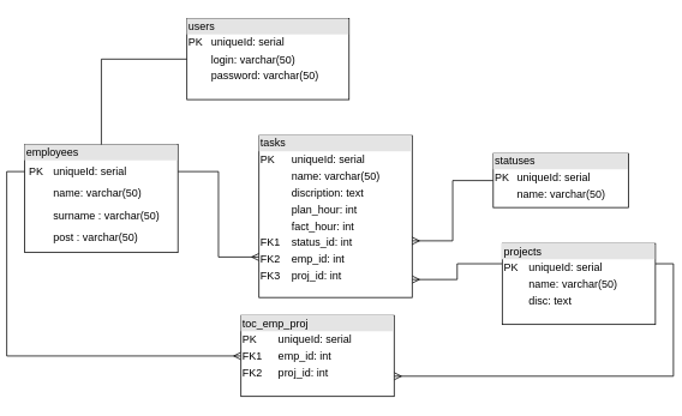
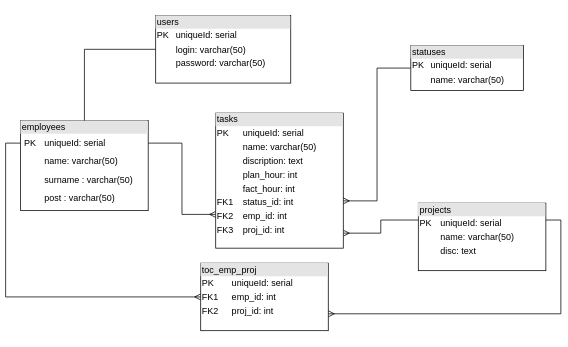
- <mxCell id="13" value="&lt;div style=&quot;box-sizing: border-box ; width: 100% ; background: #e4e4e4 ; padding: 2px&quot;&gt;statuses&lt;/div&gt;&lt;table style=&quot;width: 100% ; font-size: 1em&quot; cellpadding=&quot;2&quot; cellspacing=&quot;0&quot;&gt;&lt;tbody&gt;&lt;tr&gt;&lt;td&gt;PK&lt;/td&gt;&lt;td&gt;uniqueId: serial&lt;/td&gt;&lt;/tr&gt;&lt;tr&gt;&lt;td&gt;&lt;/td&gt;&lt;td&gt;name: varchar(50)&lt;/td&gt;&lt;/tr&gt;&lt;/tbody&gt;&lt;/table&gt;" style="verticalAlign=top;align=left;overflow=fill;html=1;" vertex="1" parent="1"><mxGeometry x="540" y="170" width="150" height="60" as="geometry" /></mxCell>
+ <mxCell id="13" value="&lt;div style=&quot;box-sizing: border-box ; width: 100% ; background: #e4e4e4 ; padding: 2px&quot;&gt;statuses&lt;/div&gt;&lt;table style=&quot;width: 100% ; font-size: 1em&quot; cellpadding=&quot;2&quot; cellspacing=&quot;0&quot;&gt;&lt;tbody&gt;&lt;tr&gt;&lt;td&gt;PK&lt;/td&gt;&lt;td&gt;uniqueId: serial&lt;/td&gt;&lt;/tr&gt;&lt;tr&gt;&lt;td&gt;&lt;/td&gt;&lt;td&gt;name: varchar(50)&lt;/td&gt;&lt;/tr&gt;&lt;/tbody&gt;&lt;/table&gt;" style="verticalAlign=top;align=left;overflow=fill;html=1;" vertex="1" parent="1"><mxGeometry x="540" y="60" width="150" height="60" as="geometry" /></mxCell>
